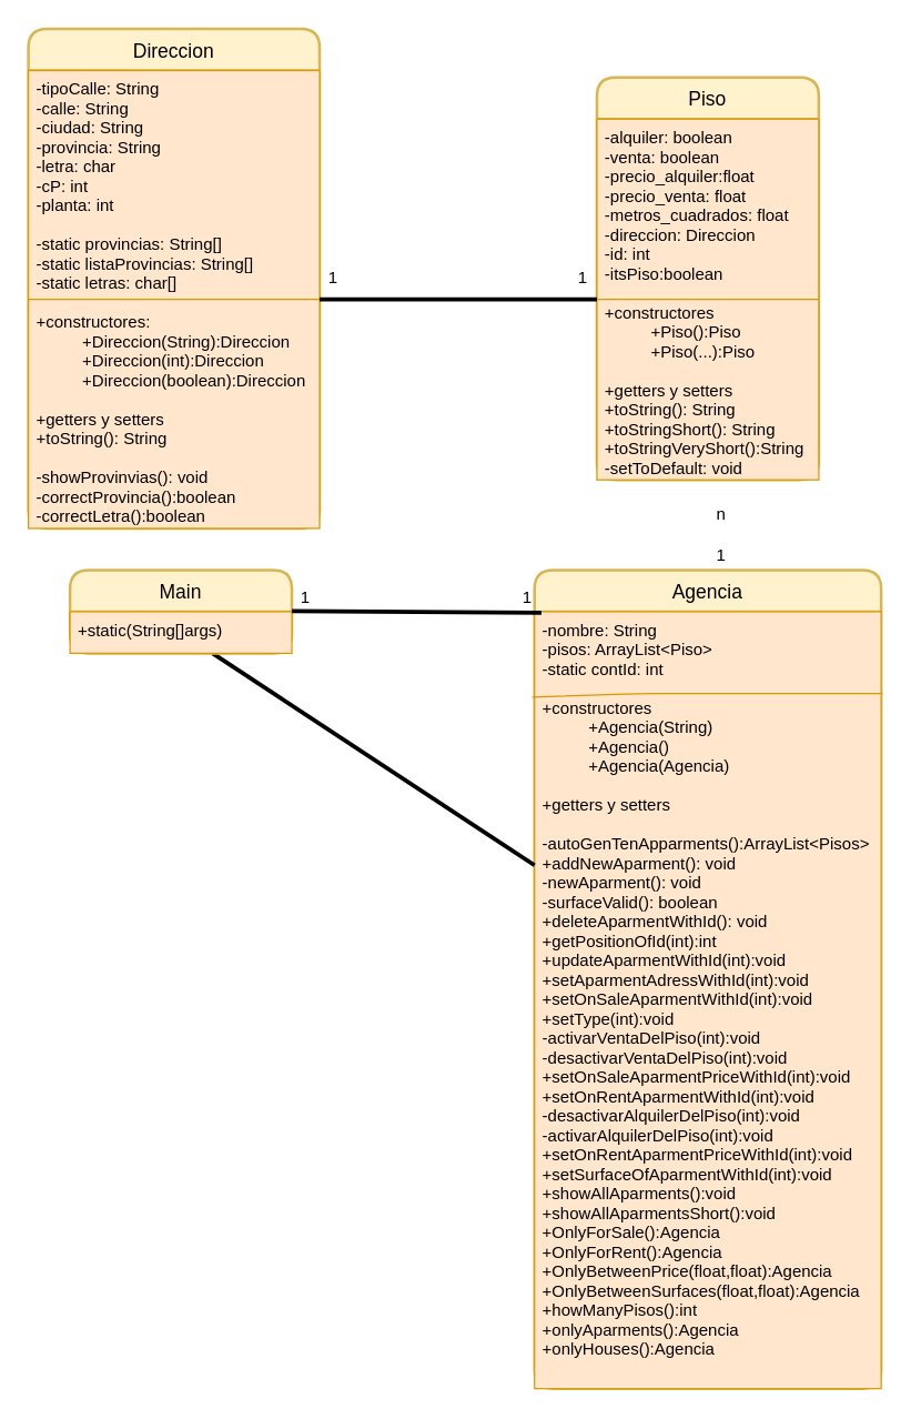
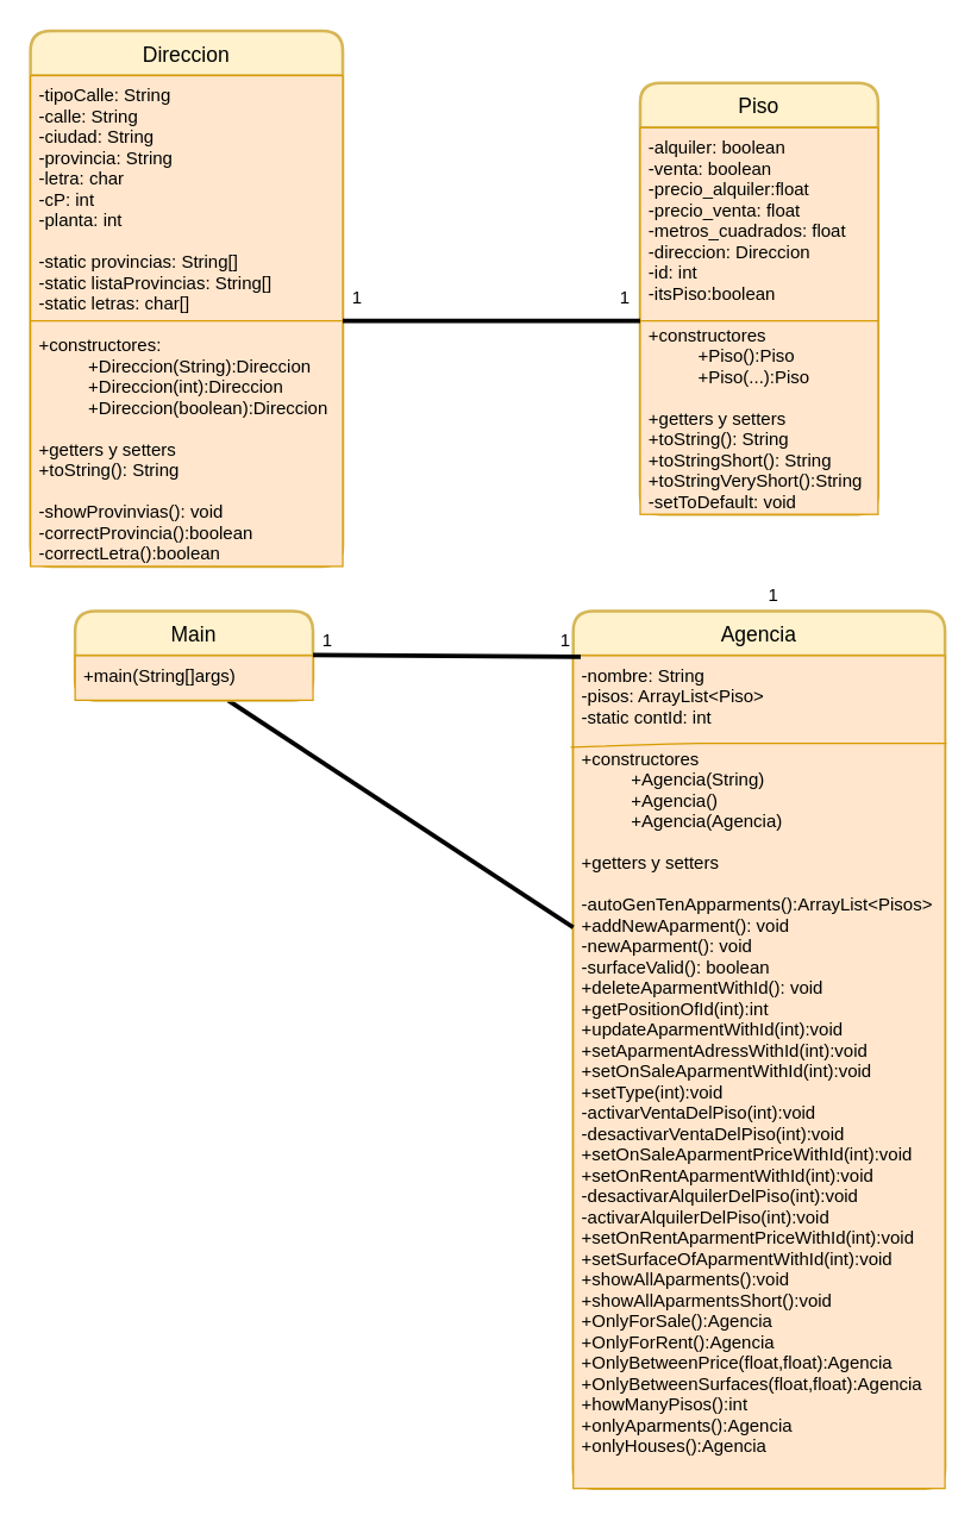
- <mxCell id="16" value="n" style="text;html=1;strokeColor=none;fillColor=none;align=center;verticalAlign=middle;whiteSpace=wrap;rounded=0;" parent="1" vertex="1"><mxGeometry x="500" y="360" width="40" height="20" as="geometry" /></mxCell>
- <mxCell id="21" value="+static(String[]args)" style="align=left;strokeColor=#d79b00;fillColor=#ffe6cc;spacingLeft=4;fontSize=12;verticalAlign=top;resizable=0;rotatable=0;part=1;" parent="20" vertex="1"><mxGeometry y="30" width="160" height="30" as="geometry" /></mxCell>
+ <mxCell id="21" value="+main(String[]args)" style="align=left;strokeColor=#d79b00;fillColor=#ffe6cc;spacingLeft=4;fontSize=12;verticalAlign=top;resizable=0;rotatable=0;part=1;" parent="20" vertex="1"><mxGeometry y="30" width="160" height="30" as="geometry" /></mxCell>
